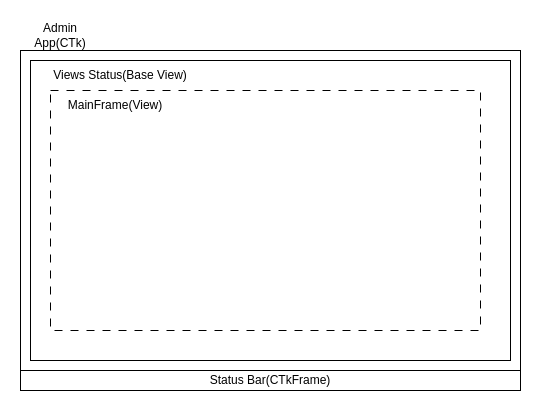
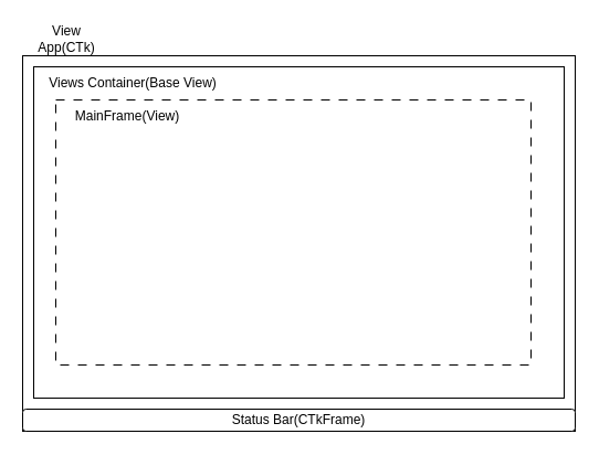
- <mxCell id="3" value="Admin App(CTk)" style="text;html=1;align=center;verticalAlign=middle;whiteSpace=wrap;rounded=0;" parent="1" vertex="1"><mxGeometry x="20" y="20" width="80" height="30" as="geometry" /></mxCell>
+ <mxCell id="3" value="View App(CTk)" style="text;html=1;align=center;verticalAlign=middle;whiteSpace=wrap;rounded=0;" parent="1" vertex="1"><mxGeometry x="20" y="20" width="80" height="30" as="geometry" /></mxCell>
- <mxCell id="6" value="Views Status(Base View)" style="text;html=1;align=center;verticalAlign=middle;whiteSpace=wrap;rounded=0;" parent="1" vertex="1"><mxGeometry x="30" y="60" width="180" height="30" as="geometry" /></mxCell>
+ <mxCell id="6" value="Views Container(Base View)" style="text;html=1;align=center;verticalAlign=middle;whiteSpace=wrap;rounded=0;" parent="1" vertex="1"><mxGeometry x="30" y="60" width="180" height="30" as="geometry" /></mxCell>
- <mxCell id="4" value="Status Bar(CTkFrame)" style="rounded=0;whiteSpace=wrap;html=1;" parent="1" vertex="1"><mxGeometry x="20" y="370" width="500" height="20" as="geometry" /></mxCell>
+ <mxCell id="4" value="Status Bar(CTkFrame)" style="whiteSpace=wrap;html=1;rounded=1;" parent="1" vertex="1"><mxGeometry x="20" y="370" width="500" height="20" as="geometry" /></mxCell>
